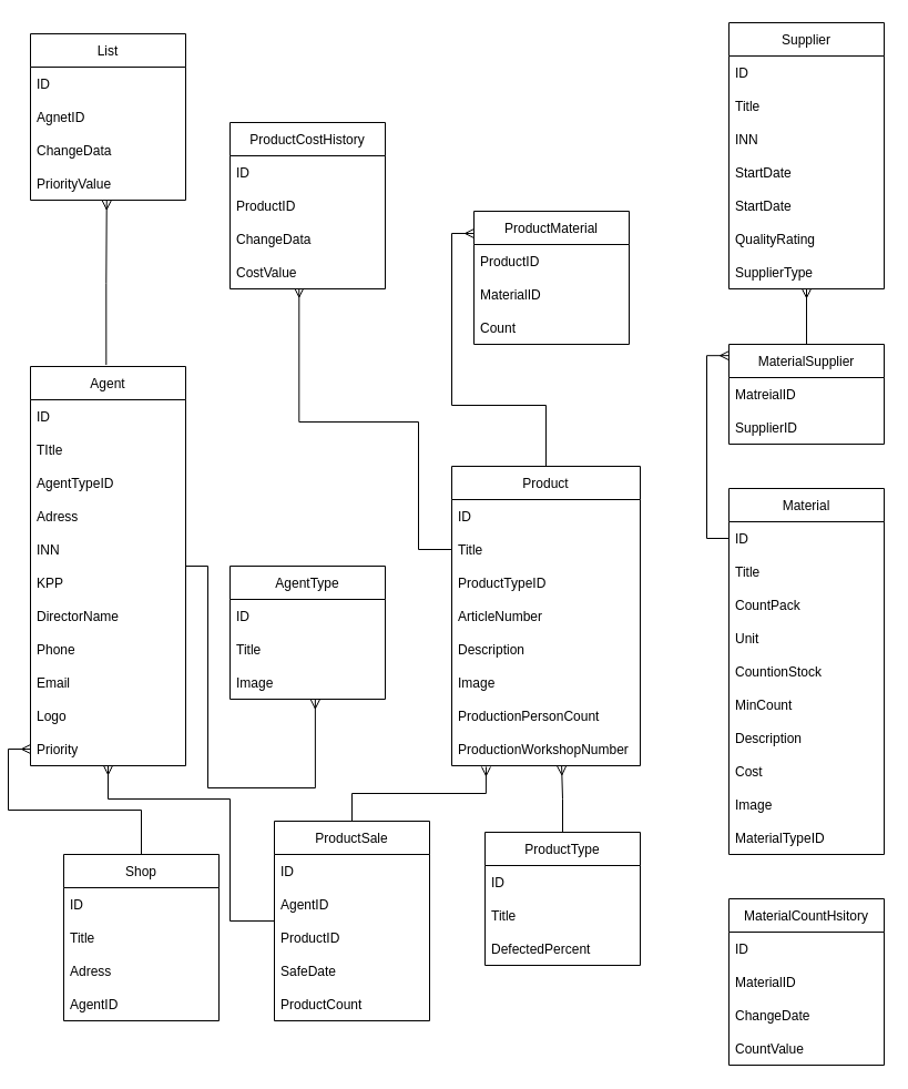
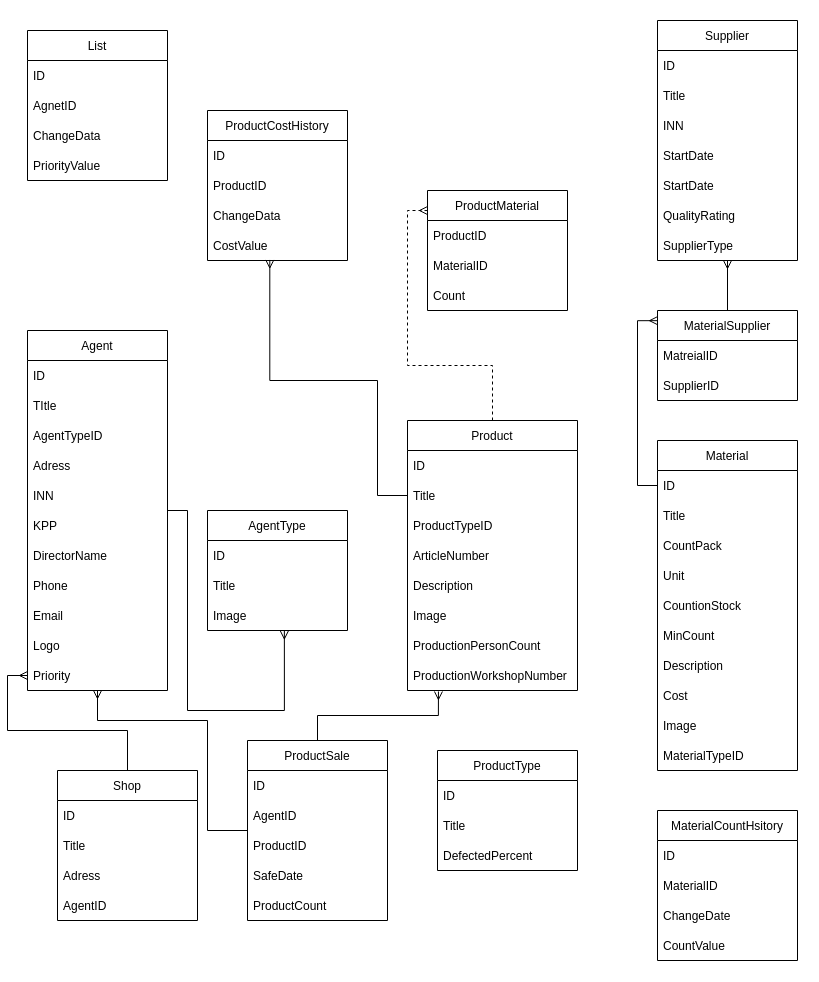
- <mxCell id="2" style="edgeStyle=orthogonalEdgeStyle;rounded=0;orthogonalLoop=1;jettySize=auto;html=1;endArrow=ERmany;endFill=0;entryX=0.491;entryY=1.014;entryDx=0;entryDy=0;entryPerimeter=0;exitX=0.488;exitY=-0.004;exitDx=0;exitDy=0;exitPerimeter=0;" parent="1" source="14" target="7" edge="1"><mxGeometry relative="1" as="geometry"><mxPoint x="90" y="190" as="targetPoint" /></mxGeometry></mxCell>
- <mxCell id="35" style="edgeStyle=orthogonalEdgeStyle;rounded=0;orthogonalLoop=1;jettySize=auto;html=1;entryX=0;entryY=0.167;entryDx=0;entryDy=0;entryPerimeter=0;endArrow=ERmany;endFill=0;" parent="1" source="36" target="30" edge="1"><mxGeometry relative="1" as="geometry" /></mxCell>
+ <mxCell id="35" style="edgeStyle=orthogonalEdgeStyle;rounded=0;orthogonalLoop=1;jettySize=auto;html=1;entryX=0;entryY=0.167;entryDx=0;entryDy=0;entryPerimeter=0;endArrow=ERmany;endFill=0;dashed=1;" parent="1" source="36" target="30" edge="1"><mxGeometry relative="1" as="geometry" /></mxCell>
- <mxCell id="71" style="edgeStyle=orthogonalEdgeStyle;rounded=0;orthogonalLoop=1;jettySize=auto;html=1;entryX=0.583;entryY=1.011;entryDx=0;entryDy=0;entryPerimeter=0;endArrow=ERmany;endFill=0;" edge="1" parent="1" source="72" target="44"><mxGeometry relative="1" as="geometry" /></mxCell>
